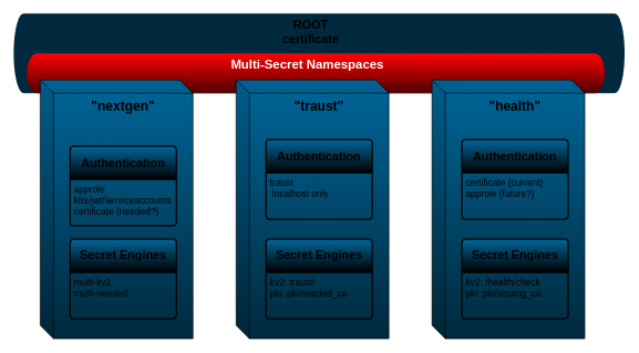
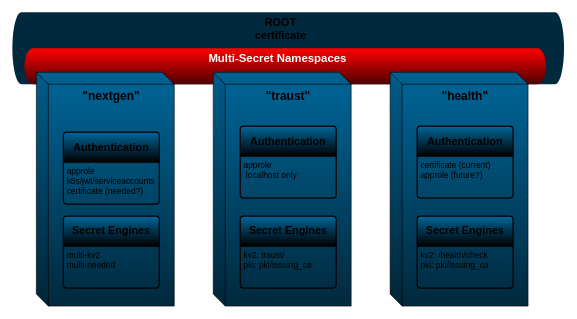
- <mxCell id="13" value="&lt;font style=&quot;font-size: 14px;&quot;&gt;traust&lt;br&gt;&lt;span style=&quot;white-space: pre;&quot;&gt; &lt;/span&gt;localhost only&lt;/font&gt;" style="align=left;strokeColor=none;fillColor=none;spacingLeft=4;fontSize=12;verticalAlign=top;resizable=0;rotatable=0;part=1;html=1;" vertex="1" parent="12"><mxGeometry y="50" width="160" height="70" as="geometry" /></mxCell>
+ <mxCell id="13" value="&lt;font style=&quot;font-size: 14px;&quot;&gt;approle&lt;br&gt;&lt;span style=&quot;white-space: pre;&quot;&gt; &lt;/span&gt;localhost only&lt;/font&gt;" style="align=left;strokeColor=none;fillColor=none;spacingLeft=4;fontSize=12;verticalAlign=top;resizable=0;rotatable=0;part=1;html=1;" vertex="1" parent="12"><mxGeometry y="50" width="160" height="70" as="geometry" /></mxCell>
- <mxCell id="15" value="&lt;font style=&quot;font-size: 14px;&quot;&gt;kv2: traust/&lt;br style=&quot;&quot;&gt;pki: pki/needed_ca&lt;/font&gt;" style="align=left;strokeColor=none;fillColor=none;spacingLeft=4;fontSize=12;verticalAlign=top;resizable=0;rotatable=0;part=1;html=1;" vertex="1" parent="14"><mxGeometry y="50" width="160" height="70" as="geometry" /></mxCell>
+ <mxCell id="15" value="&lt;font style=&quot;font-size: 14px;&quot;&gt;kv2: traust/&lt;br style=&quot;&quot;&gt;pki: pki/issuing_ca&lt;/font&gt;" style="align=left;strokeColor=none;fillColor=none;spacingLeft=4;fontSize=12;verticalAlign=top;resizable=0;rotatable=0;part=1;html=1;" vertex="1" parent="14"><mxGeometry y="50" width="160" height="70" as="geometry" /></mxCell>
